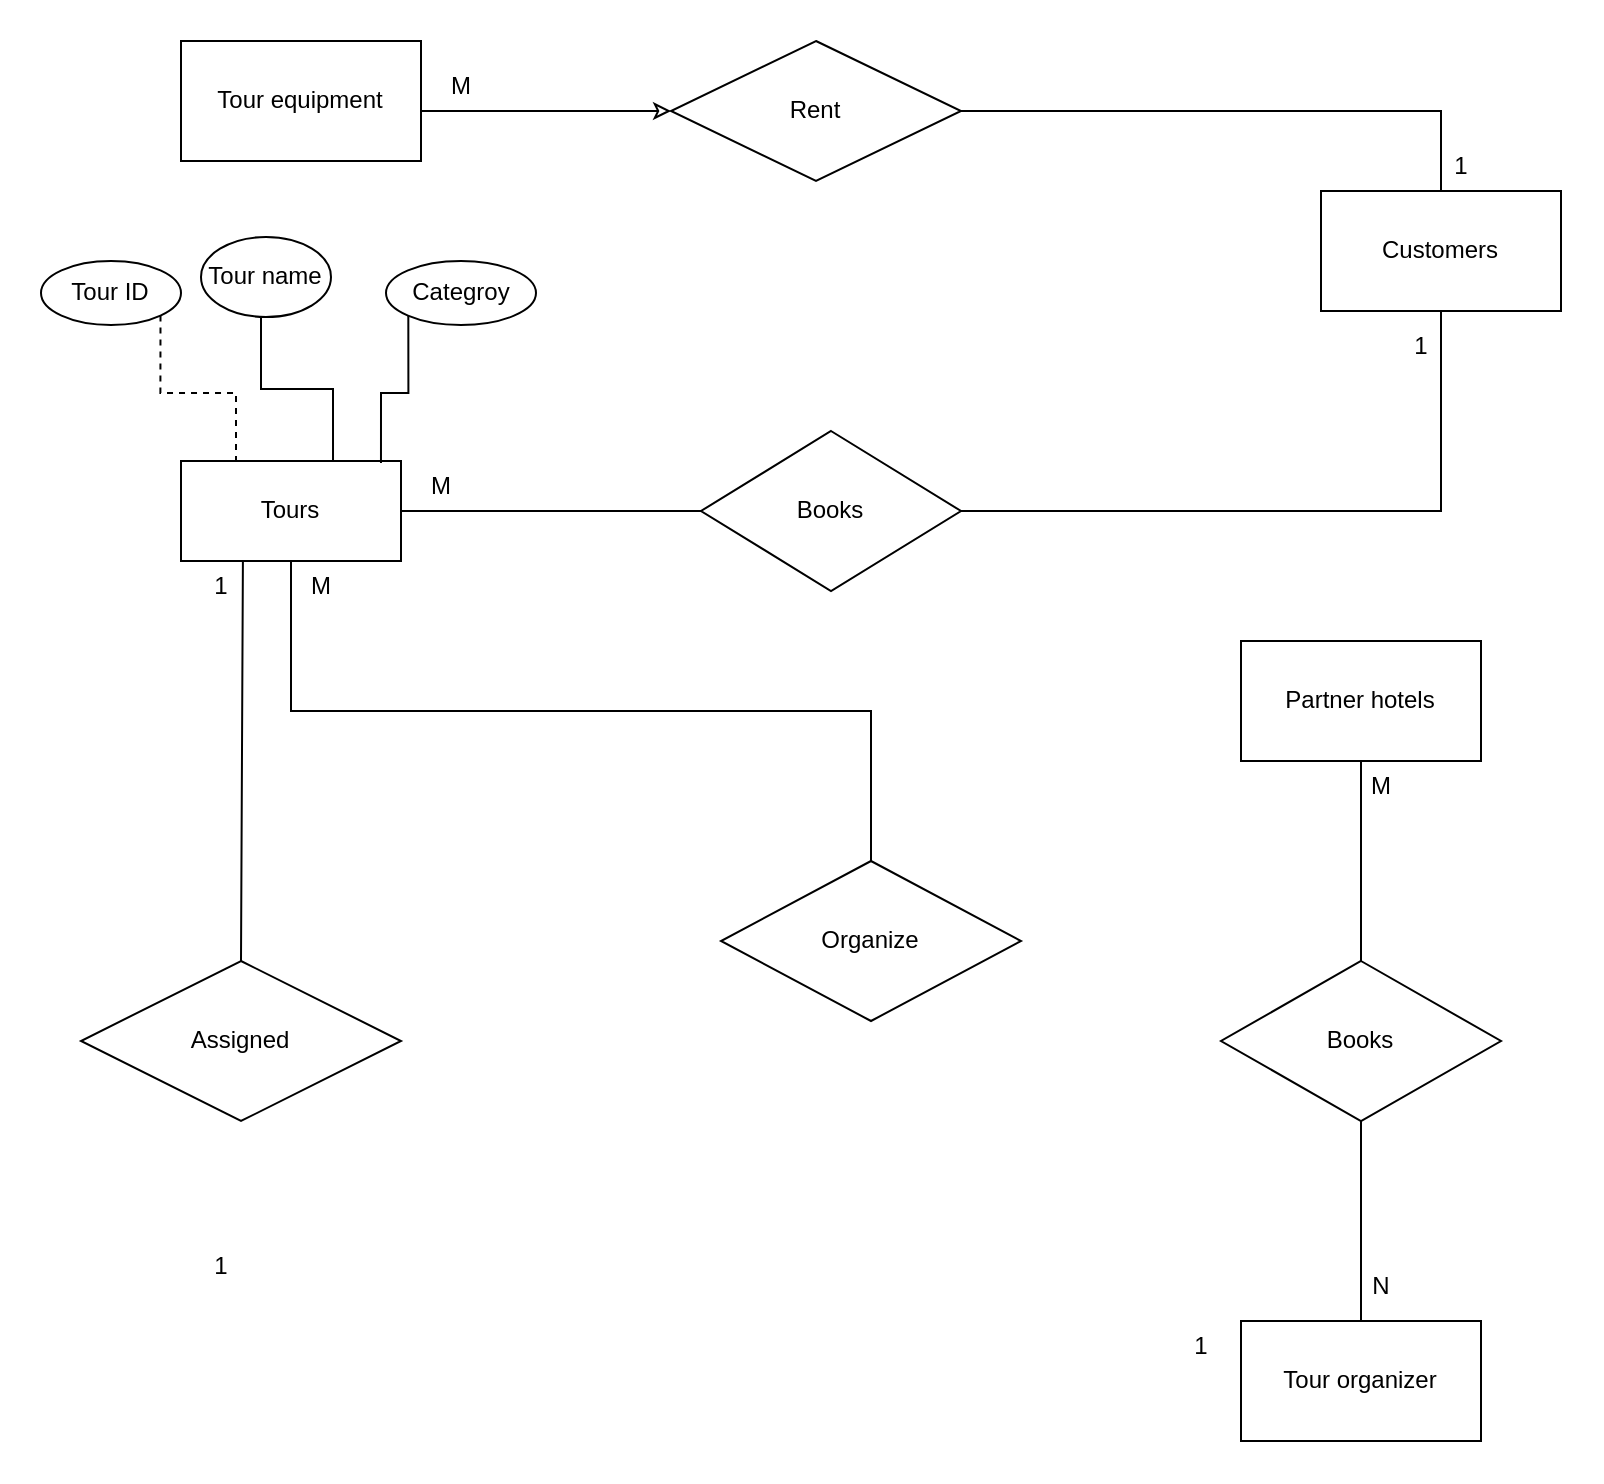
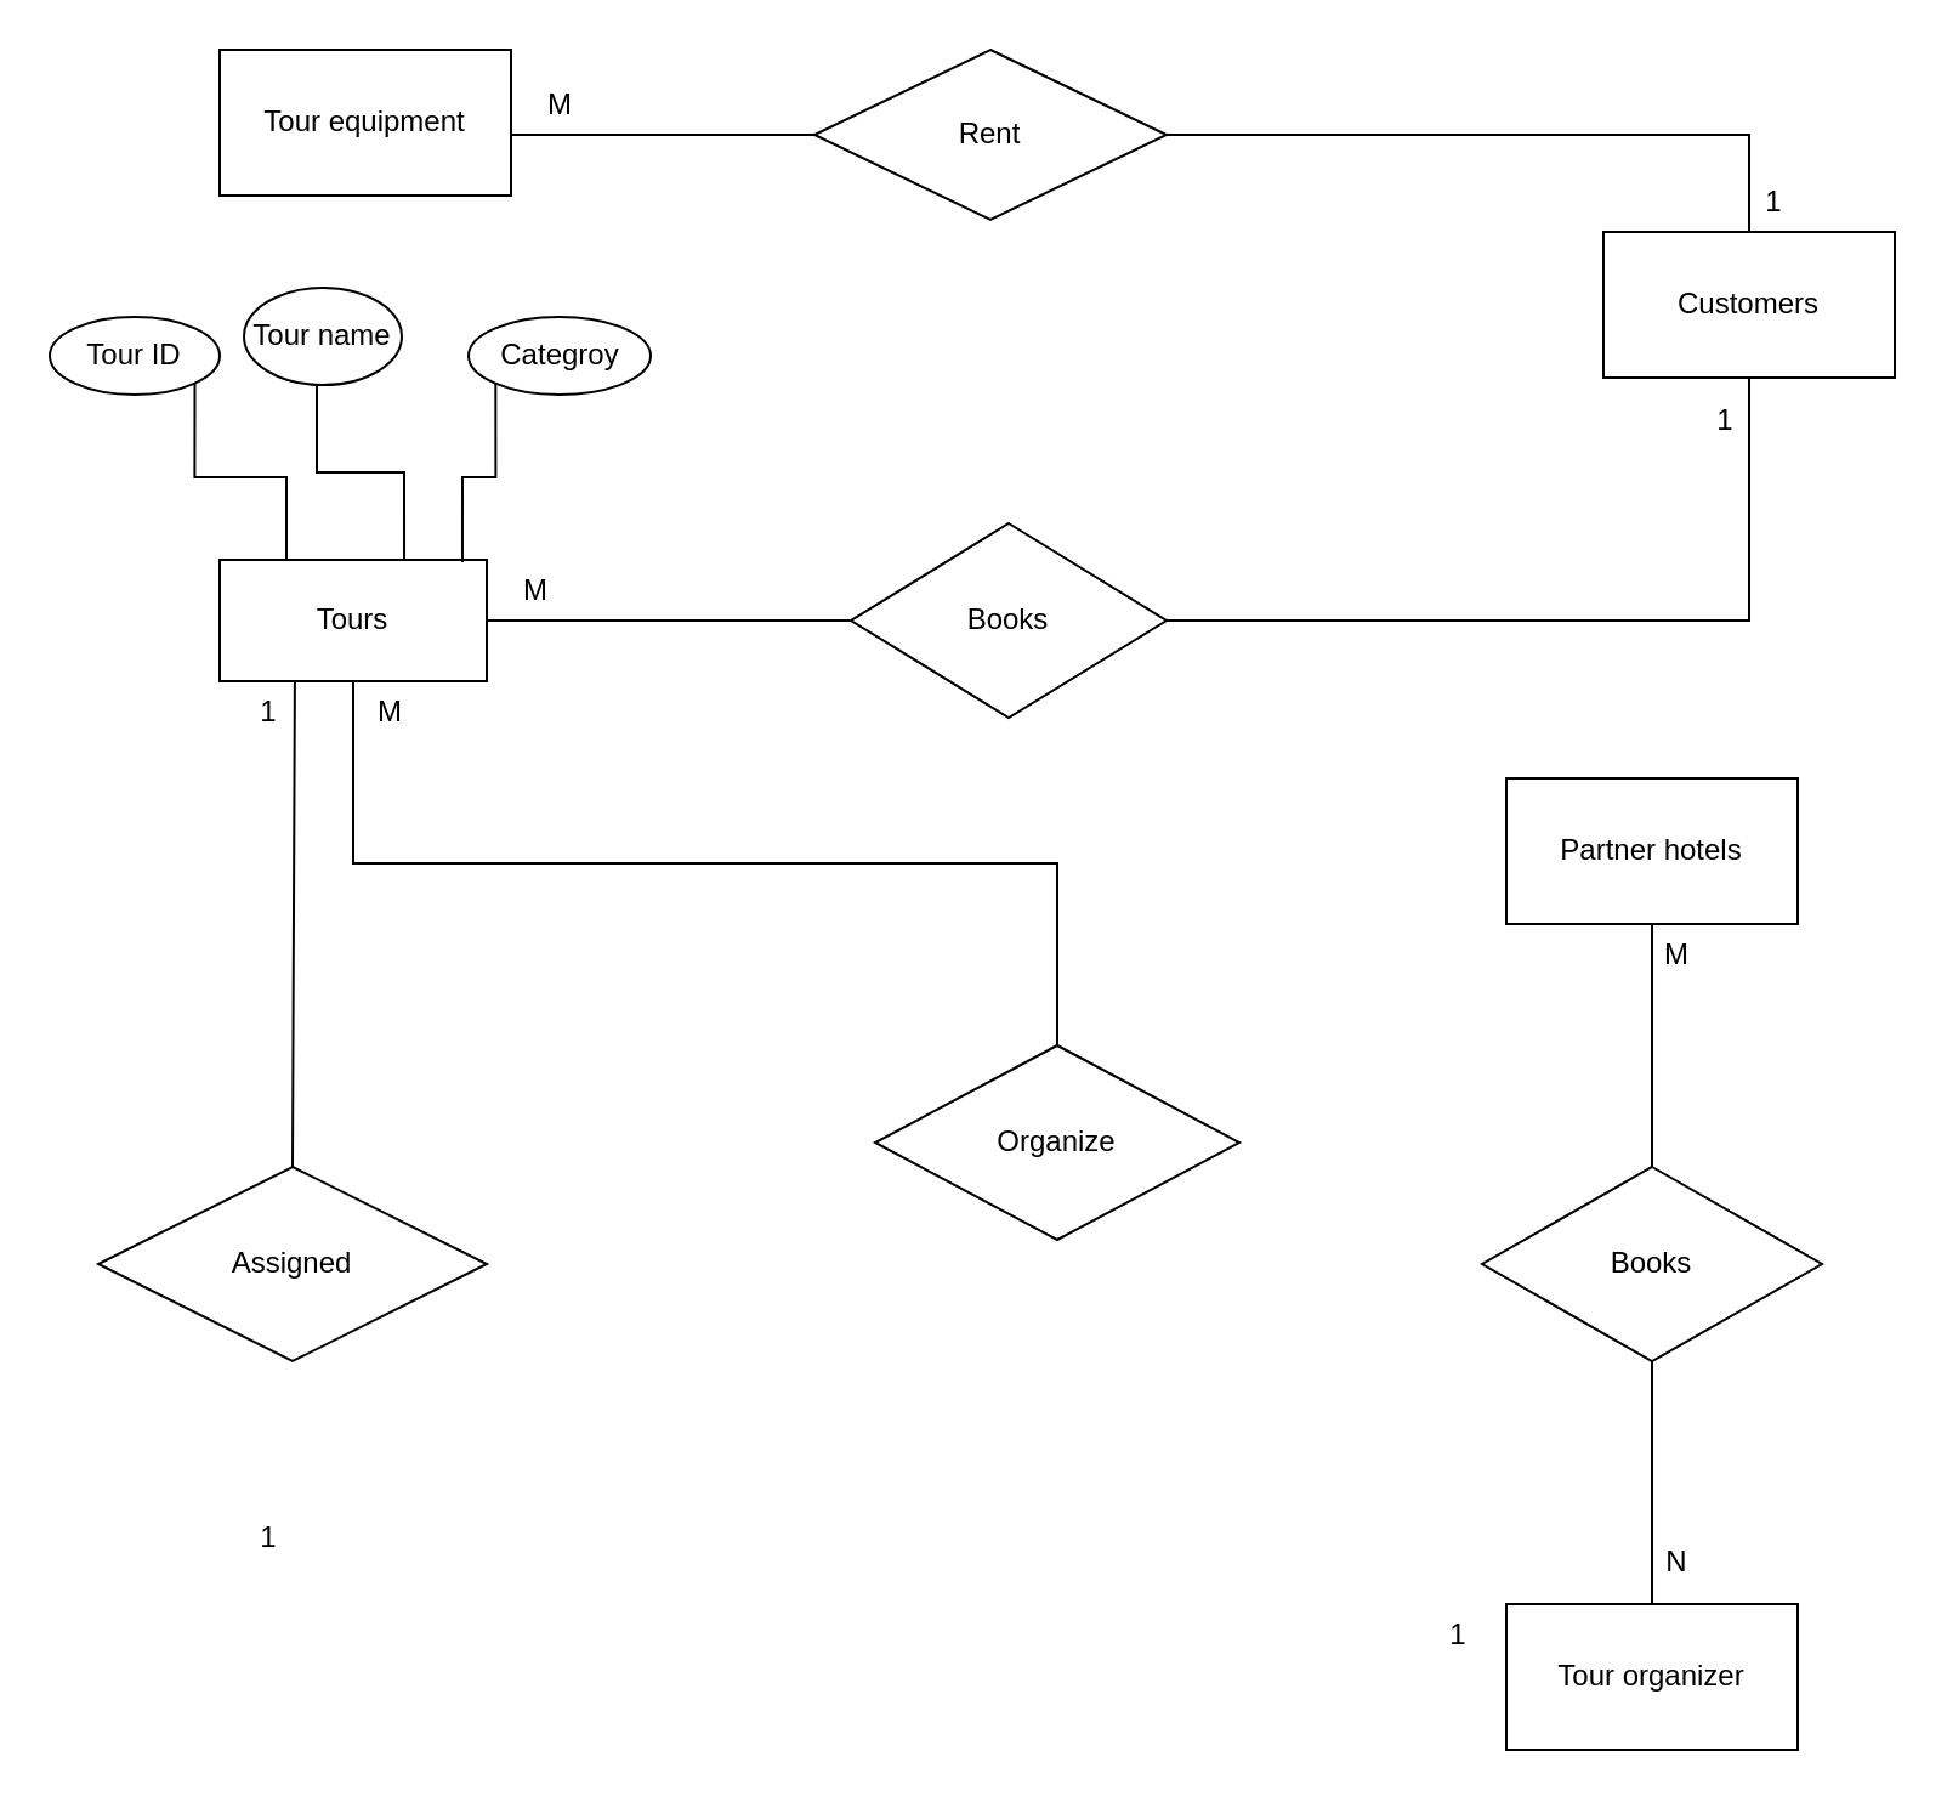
- <mxCell id="11" style="edgeStyle=orthogonalEdgeStyle;rounded=0;orthogonalLoop=1;jettySize=auto;html=1;exitX=1;exitY=0.5;exitDx=0;exitDy=0;endArrow=classic;endFill=0;entryX=0;entryY=0.5;entryDx=0;entryDy=0;" edge="1" parent="1" source="12" target="10"><mxGeometry relative="1" as="geometry"><Array as="points"><mxPoint x="210" y="55" /></Array></mxGeometry></mxCell>
+ <mxCell id="11" style="edgeStyle=orthogonalEdgeStyle;rounded=0;orthogonalLoop=1;jettySize=auto;html=1;exitX=1;exitY=0.5;exitDx=0;exitDy=0;endArrow=none;endFill=0;entryX=0;entryY=0.5;entryDx=0;entryDy=0;" edge="1" parent="1" source="12" target="10"><mxGeometry relative="1" as="geometry"><Array as="points"><mxPoint x="210" y="55" /></Array></mxGeometry></mxCell>
- <mxCell id="30" style="edgeStyle=orthogonalEdgeStyle;rounded=0;orthogonalLoop=1;jettySize=auto;html=1;exitX=1;exitY=1;exitDx=0;exitDy=0;entryX=0.25;entryY=0;entryDx=0;entryDy=0;endArrow=none;endFill=0;dashed=1;" edge="1" parent="1" source="31" target="5"><mxGeometry relative="1" as="geometry" /></mxCell>
+ <mxCell id="30" style="edgeStyle=orthogonalEdgeStyle;rounded=0;orthogonalLoop=1;jettySize=auto;html=1;exitX=1;exitY=1;exitDx=0;exitDy=0;entryX=0.25;entryY=0;entryDx=0;entryDy=0;endArrow=none;endFill=0;" edge="1" parent="1" source="31" target="5"><mxGeometry relative="1" as="geometry" /></mxCell>
